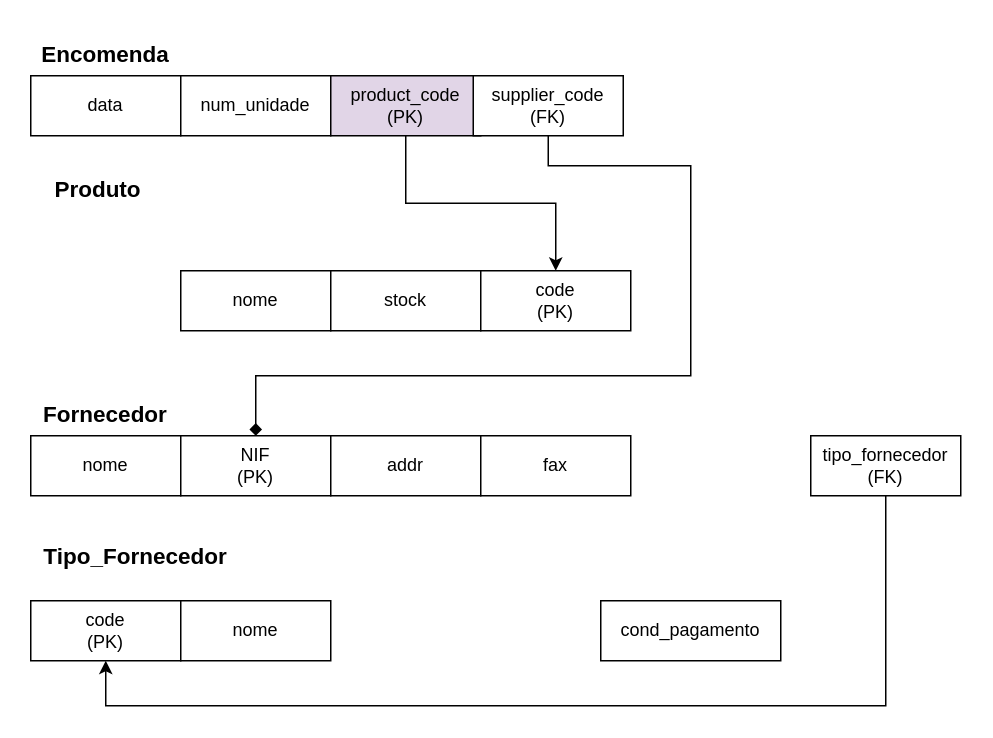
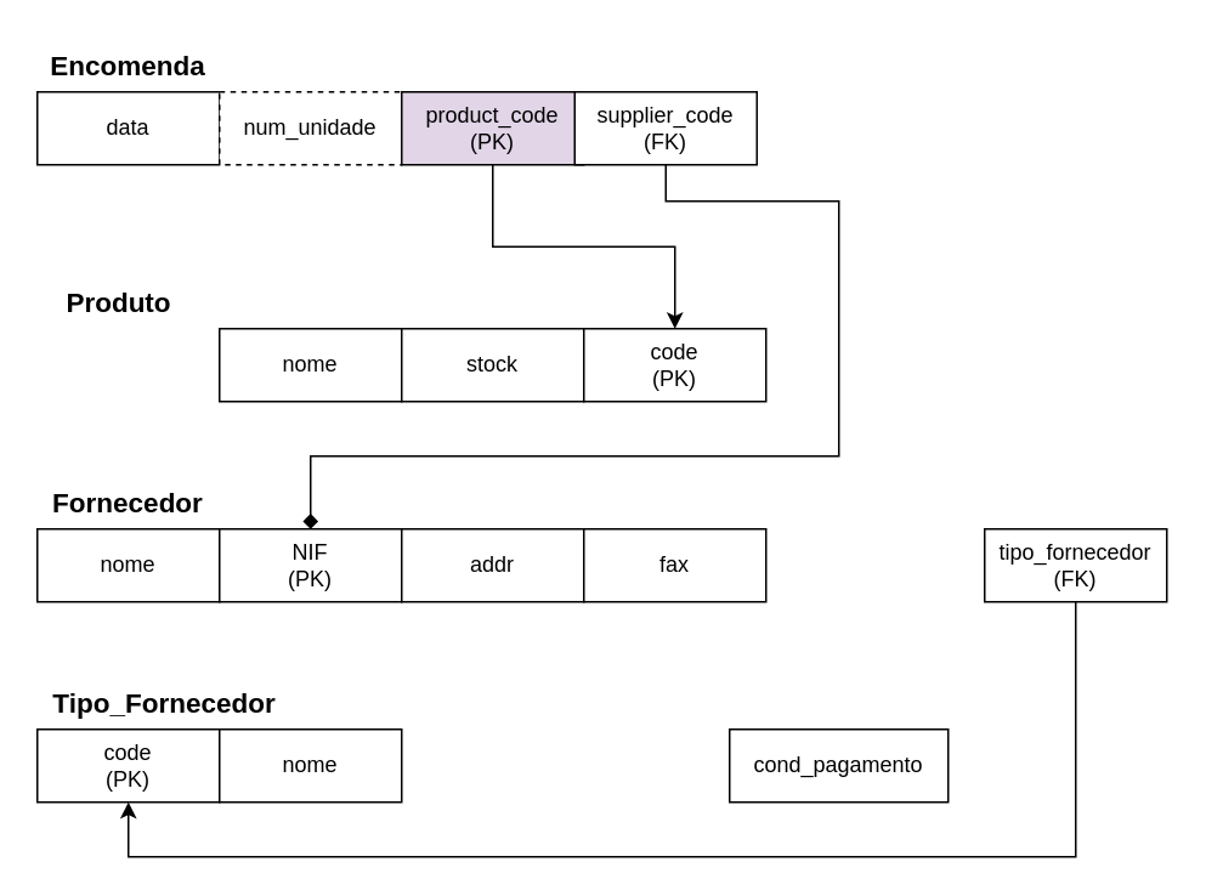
- <mxCell id="4" value="num_unidade" style="rounded=0;whiteSpace=wrap;html=1;" parent="1" vertex="1"><mxGeometry x="120" y="50" width="100" height="40" as="geometry" /></mxCell>
+ <mxCell id="4" value="num_unidade" style="rounded=0;whiteSpace=wrap;html=1;dashed=1;" parent="1" vertex="1"><mxGeometry x="120" y="50" width="100" height="40" as="geometry" /></mxCell>
- <mxCell id="5" value="&lt;font style=&quot;font-size: 15px;&quot;&gt;&lt;b&gt;Produto&lt;/b&gt;&lt;/font&gt;" style="text;html=1;align=center;verticalAlign=middle;whiteSpace=wrap;rounded=0;" parent="1" vertex="1"><mxGeometry x="20" y="110" width="90" height="30" as="geometry" /></mxCell>
+ <mxCell id="5" value="&lt;font style=&quot;font-size: 15px;&quot;&gt;&lt;b&gt;Produto&lt;/b&gt;&lt;/font&gt;" style="text;html=1;align=center;verticalAlign=middle;whiteSpace=wrap;rounded=0;" parent="1" vertex="1"><mxGeometry x="20" y="150" width="90" height="30" as="geometry" /></mxCell>
- <mxCell id="19" value="&lt;font style=&quot;font-size: 15px;&quot;&gt;&lt;b&gt;Tipo_Fornecedor&lt;/b&gt;&lt;/font&gt;" style="text;html=1;align=center;verticalAlign=middle;whiteSpace=wrap;rounded=0;" parent="1" vertex="1"><mxGeometry x="20" y="355" width="140" height="30" as="geometry" /></mxCell>
+ <mxCell id="19" value="&lt;font style=&quot;font-size: 15px;&quot;&gt;&lt;b&gt;Tipo_Fornecedor&lt;/b&gt;&lt;/font&gt;" style="text;html=1;align=center;verticalAlign=middle;whiteSpace=wrap;rounded=0;" parent="1" vertex="1"><mxGeometry x="20" y="370" width="140" height="30" as="geometry" /></mxCell>
